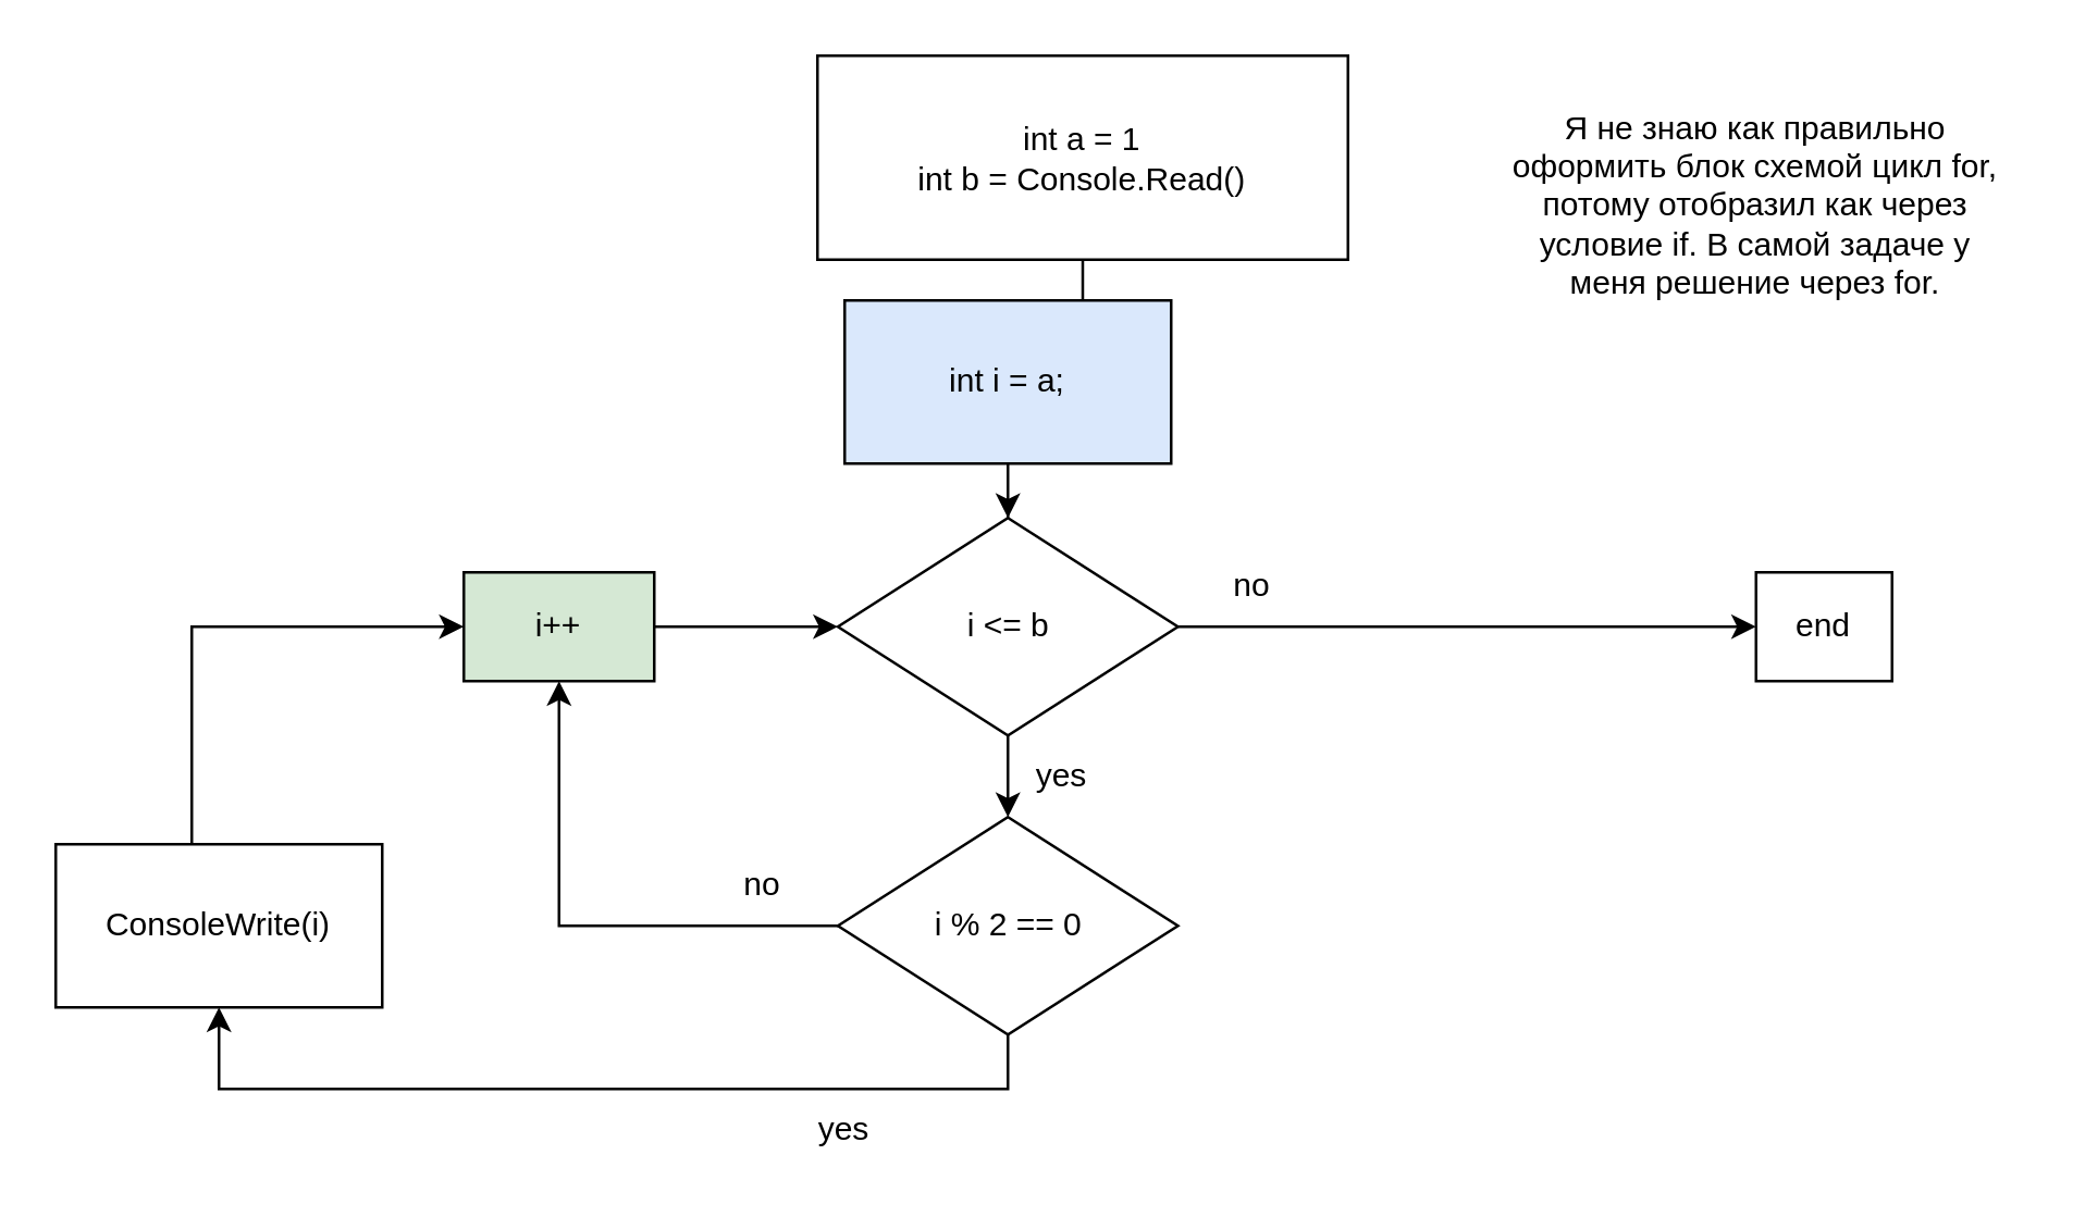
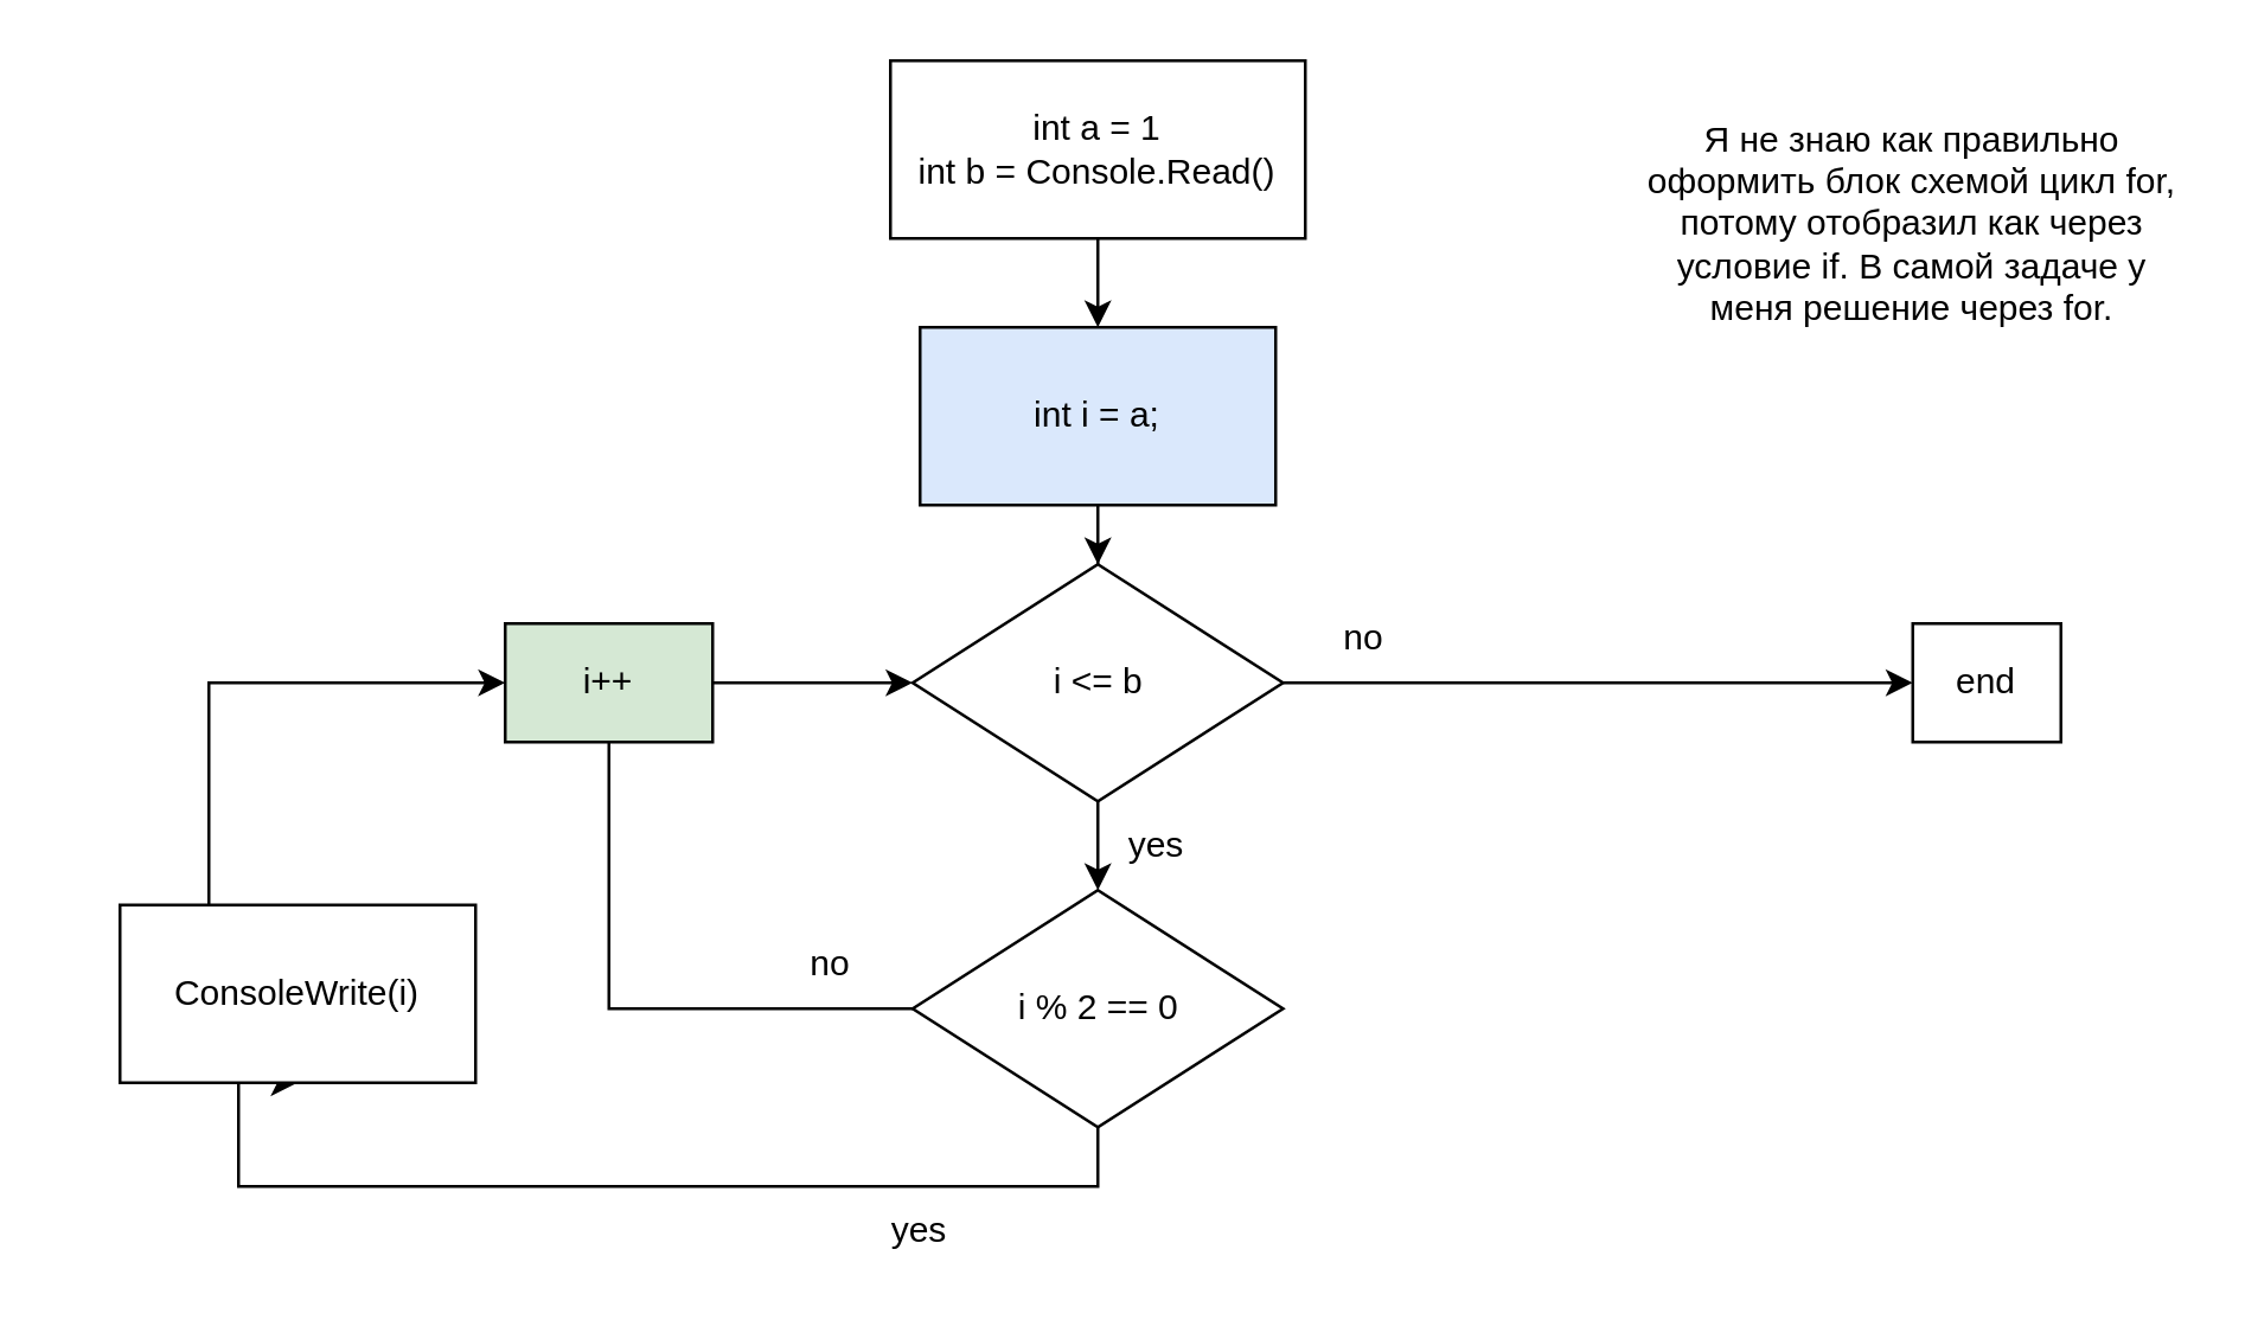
- <mxCell id="3" value="int a = 1&lt;br&gt;int b = Console.Read()" style="rounded=0;whiteSpace=wrap;html=1;" vertex="1" parent="1"><mxGeometry x="300" y="20" width="195" height="75" as="geometry" /></mxCell>
+ <mxCell id="3" value="int a = 1&lt;br&gt;int b = Console.Read()" style="rounded=0;whiteSpace=wrap;html=1;" vertex="1" parent="1"><mxGeometry x="300" y="20" width="140" height="60" as="geometry" /></mxCell>
- <mxCell id="10" style="edgeStyle=orthogonalEdgeStyle;rounded=0;orthogonalLoop=1;jettySize=auto;html=1;entryX=0.5;entryY=1;entryDx=0;entryDy=0;" edge="1" parent="1" source="11" target="15"><mxGeometry relative="1" as="geometry" /></mxCell>
+ <mxCell id="10" style="edgeStyle=orthogonalEdgeStyle;rounded=0;orthogonalLoop=1;jettySize=auto;html=1;entryX=0.5;entryY=1;entryDx=0;entryDy=0;endArrow=none;" edge="1" parent="1" source="11" target="15"><mxGeometry relative="1" as="geometry" /></mxCell>
- <mxCell id="13" value="ConsoleWrite(i)" style="rounded=0;whiteSpace=wrap;html=1;" vertex="1" parent="1"><mxGeometry x="20" y="310" width="120" height="60" as="geometry" /></mxCell>
+ <mxCell id="13" value="ConsoleWrite(i)" style="rounded=0;whiteSpace=wrap;html=1;" vertex="1" parent="1"><mxGeometry x="40" y="305" width="120" height="60" as="geometry" /></mxCell>
